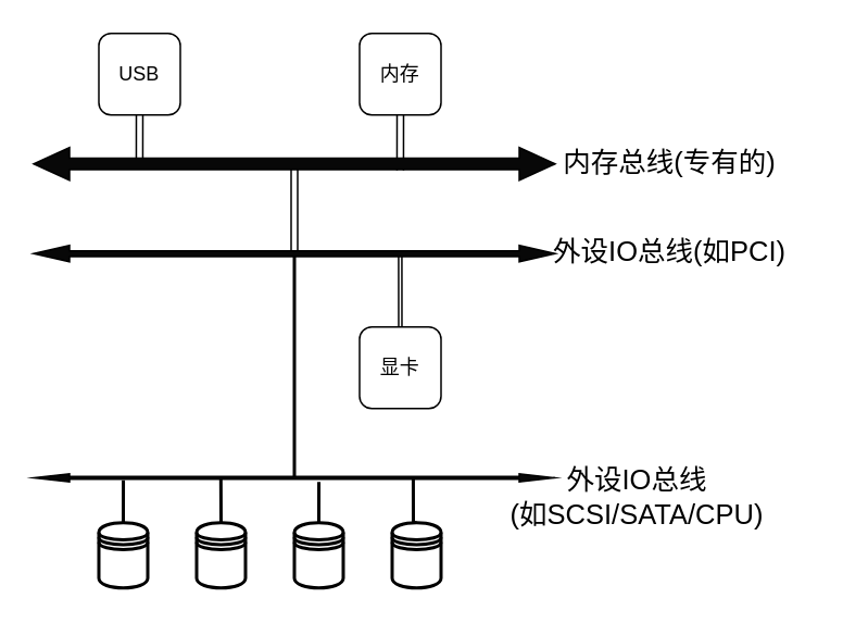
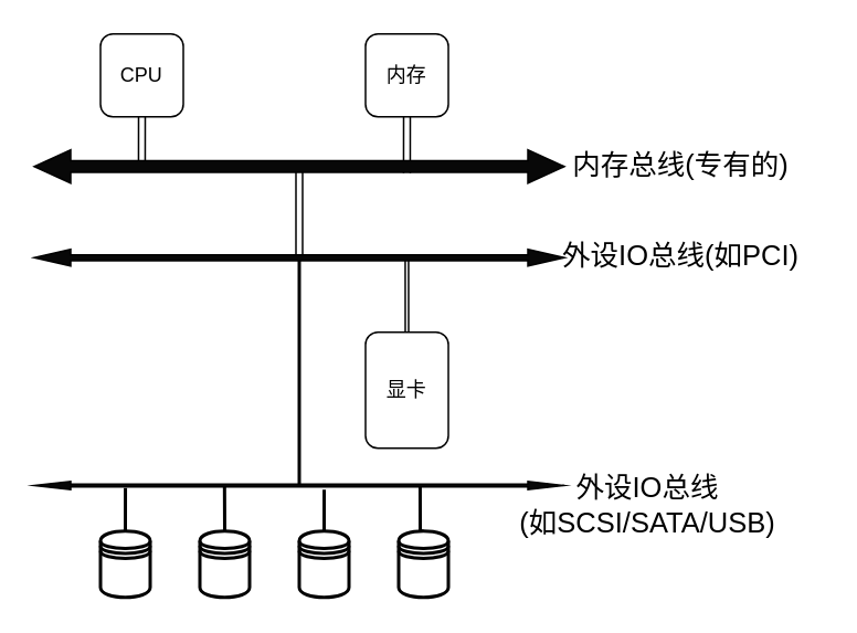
- <mxCell id="3" value="USB" style="whiteSpace=wrap;html=1;aspect=fixed;rounded=1;" vertex="1" parent="1"><mxGeometry x="60" y="20" width="50" height="50" as="geometry" /></mxCell>
+ <mxCell id="3" value="CPU" style="whiteSpace=wrap;html=1;aspect=fixed;rounded=1;" vertex="1" parent="1"><mxGeometry x="60" y="20" width="50" height="50" as="geometry" /></mxCell>
- <mxCell id="7" value="显卡" style="whiteSpace=wrap;html=1;aspect=fixed;rounded=1;" vertex="1" parent="1"><mxGeometry x="220" y="200" width="50" height="50" as="geometry" /></mxCell>
+ <mxCell id="7" value="显卡" style="whiteSpace=wrap;html=1;aspect=fixed;rounded=1;" vertex="1" parent="1"><mxGeometry x="220" y="200" width="50" height="70" as="geometry" /></mxCell>
- <mxCell id="22" value="&lt;font style=&quot;font-size: 17px;&quot;&gt;&lt;span&gt;外设IO总线&lt;br&gt;(如SCSI/SATA/CPU)&lt;/span&gt;&lt;/font&gt;" style="text;html=1;align=center;verticalAlign=middle;resizable=0;points=[];autosize=1;strokeColor=none;fillColor=none;fontStyle=0" vertex="1" parent="1"><mxGeometry x="300" y="280" width="180" height="50" as="geometry" /></mxCell>
+ <mxCell id="22" value="&lt;font style=&quot;font-size: 17px;&quot;&gt;&lt;span&gt;外设IO总线&lt;br&gt;(如SCSI/SATA/USB)&lt;/span&gt;&lt;/font&gt;" style="text;html=1;align=center;verticalAlign=middle;resizable=0;points=[];autosize=1;strokeColor=none;fillColor=none;fontStyle=0" vertex="1" parent="1"><mxGeometry x="300" y="280" width="180" height="50" as="geometry" /></mxCell>
